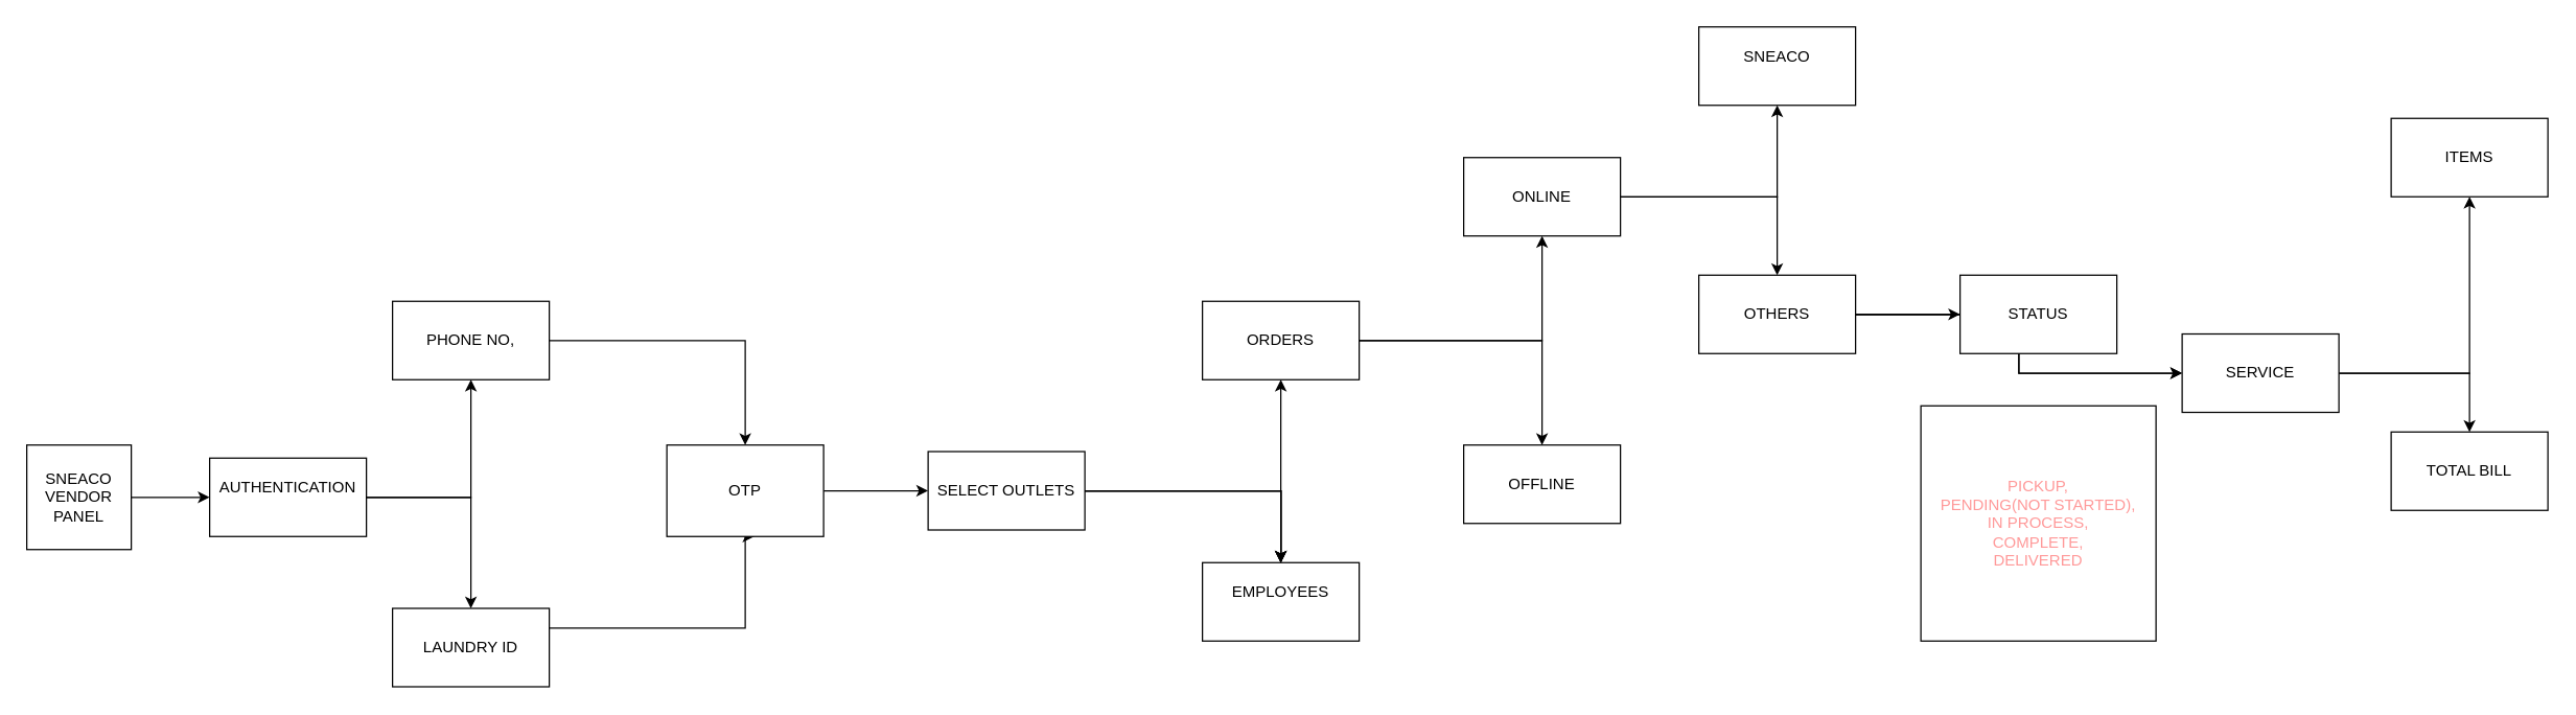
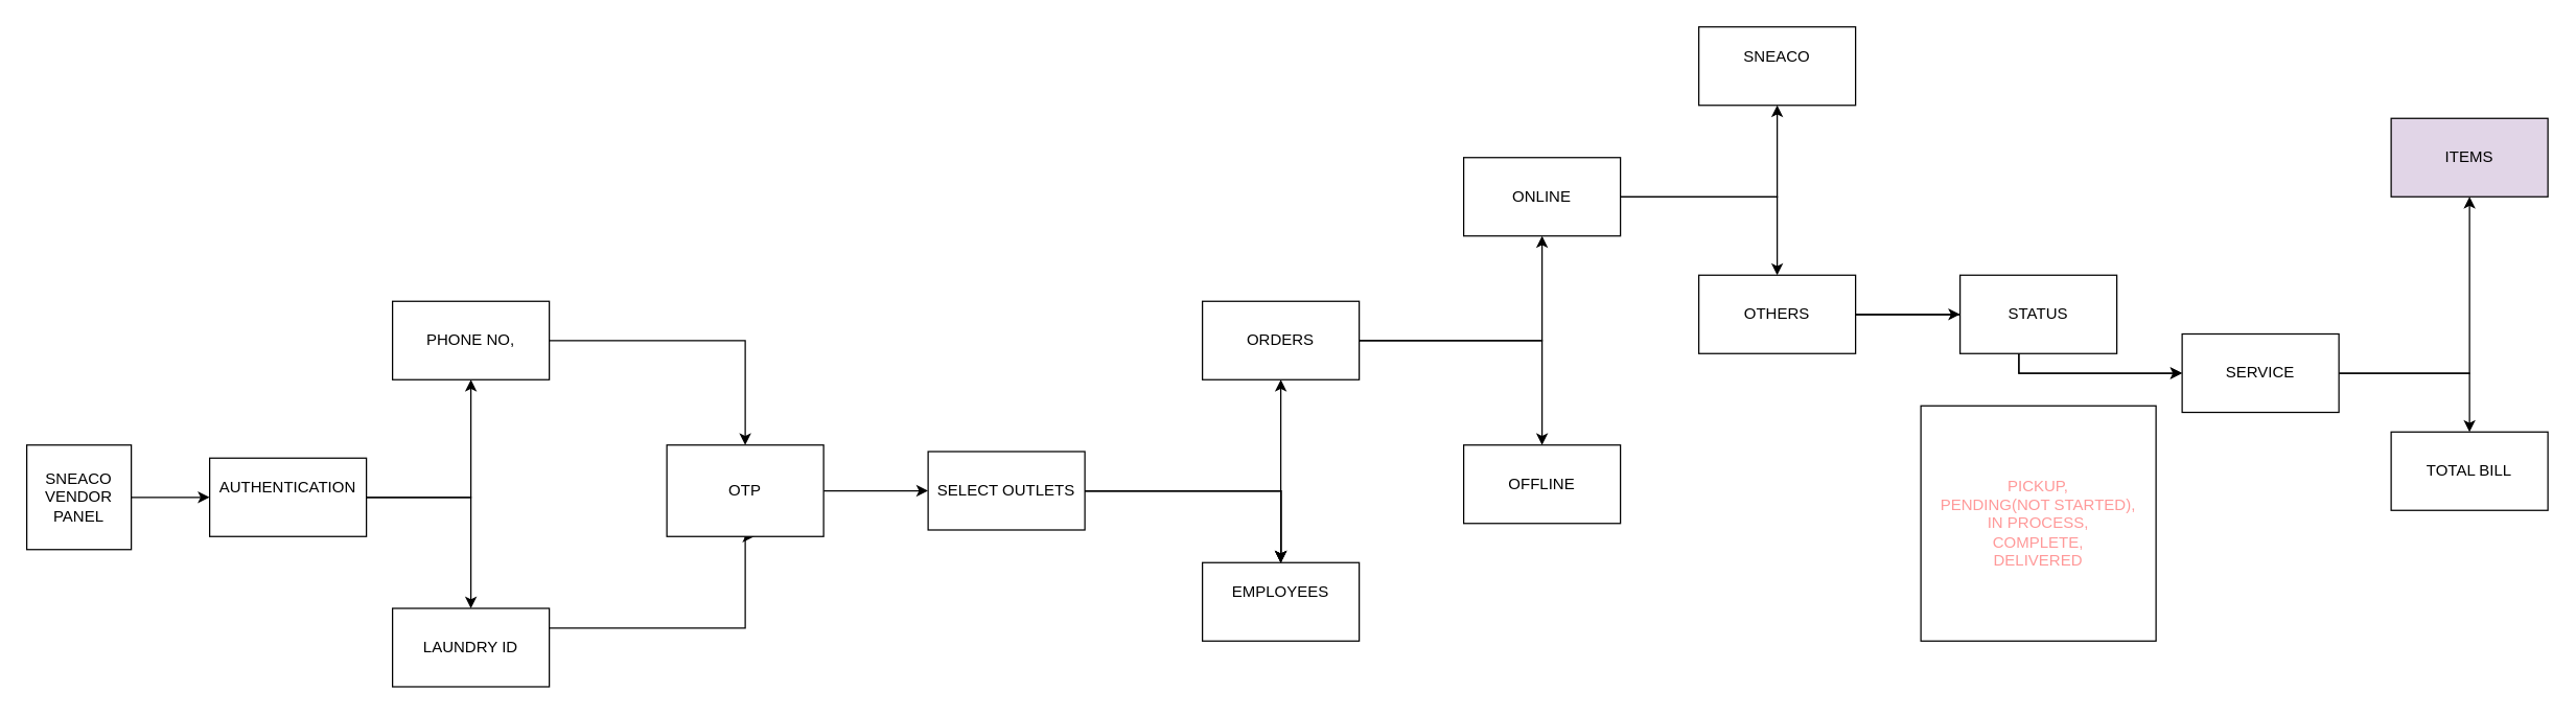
- <mxCell id="35" value="ITEMS" style="whiteSpace=wrap;html=1;" vertex="1" parent="1"><mxGeometry x="1830" y="90" width="120" height="60" as="geometry" /></mxCell>
+ <mxCell id="35" value="ITEMS" style="whiteSpace=wrap;html=1;fillColor=#e1d5e7;" vertex="1" parent="1"><mxGeometry x="1830" y="90" width="120" height="60" as="geometry" /></mxCell>
